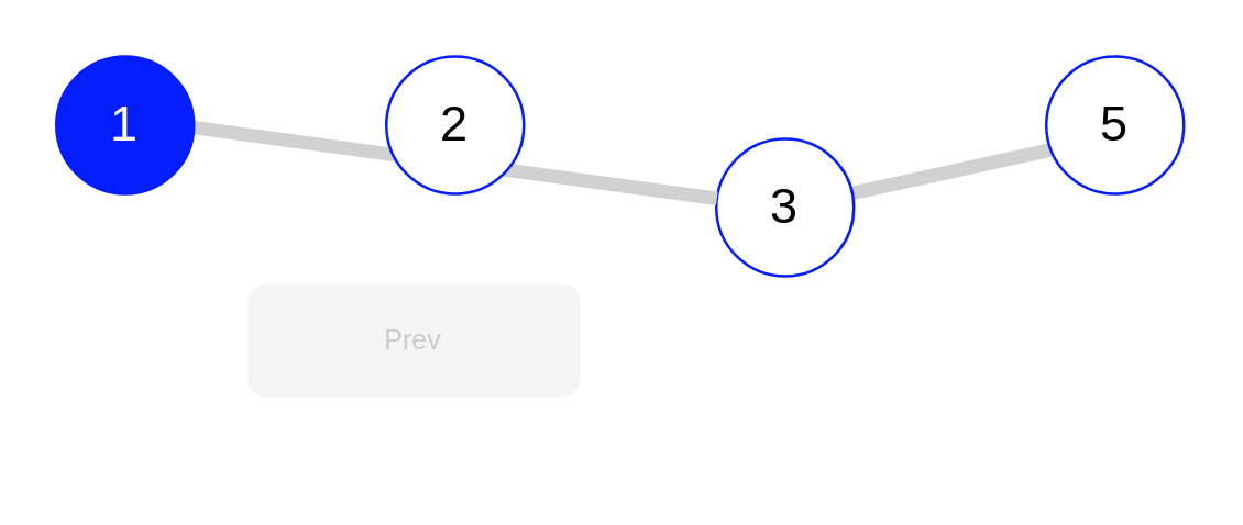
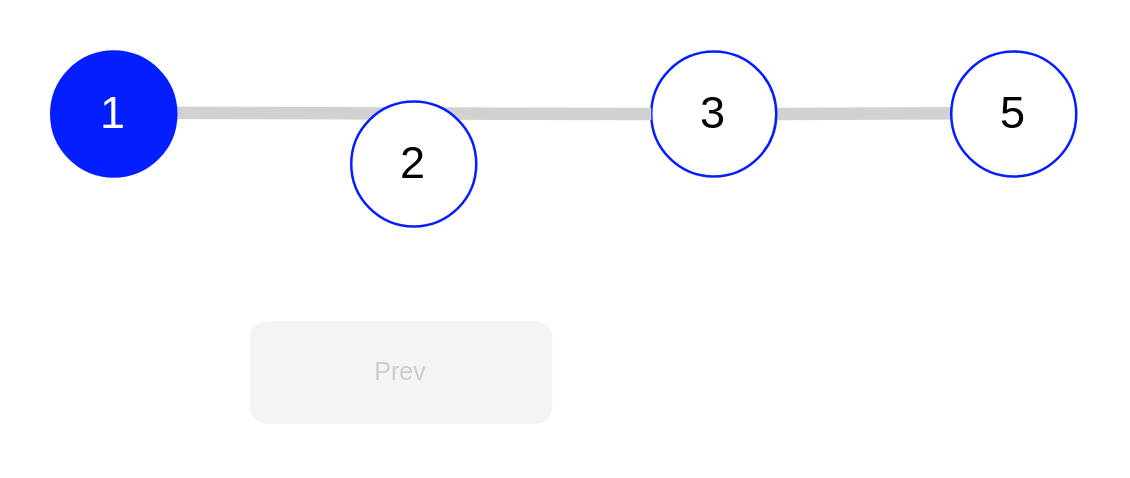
- <mxCell id="7" value="2" style="ellipse;whiteSpace=wrap;html=1;aspect=fixed;strokeColor=#051EFF;fillColor=#FFFFFF;fontColor=#000000;fontSize=18;" vertex="1" parent="1"><mxGeometry x="140" y="20" width="50" height="50" as="geometry" /></mxCell>
+ <mxCell id="7" value="2" style="ellipse;whiteSpace=wrap;html=1;aspect=fixed;strokeColor=#051EFF;fillColor=#FFFFFF;fontColor=#000000;fontSize=18;" vertex="1" parent="1"><mxGeometry x="140" y="40" width="50" height="50" as="geometry" /></mxCell>
- <mxCell id="4" value="3" style="ellipse;whiteSpace=wrap;html=1;aspect=fixed;strokeColor=#051EFF;fillColor=#FFFFFF;fontColor=#000000;fontSize=18;" vertex="1" parent="1"><mxGeometry x="260" y="50" width="50" height="50" as="geometry" /></mxCell>
+ <mxCell id="4" value="3" style="ellipse;whiteSpace=wrap;html=1;aspect=fixed;strokeColor=#051EFF;fillColor=#FFFFFF;fontColor=#000000;fontSize=18;" vertex="1" parent="1"><mxGeometry x="260" y="20" width="50" height="50" as="geometry" /></mxCell>
- <mxCell id="2" value="Prev" style="rounded=1;html=1;shadow=0;dashed=0;whiteSpace=wrap;fontSize=10;fillColor=#F4F4F4;align=center;strokeColor=#F4F4F4;fontColor=#CCCCCC;" vertex="1" parent="1"><mxGeometry x="90" y="103.44" width="120" height="40" as="geometry" /></mxCell>
+ <mxCell id="2" value="Prev" style="rounded=1;html=1;shadow=0;dashed=0;whiteSpace=wrap;fontSize=10;fillColor=#F4F4F4;align=center;strokeColor=#F4F4F4;fontColor=#CCCCCC;" vertex="1" parent="1"><mxGeometry x="100" y="128.44" width="120" height="40" as="geometry" /></mxCell>
